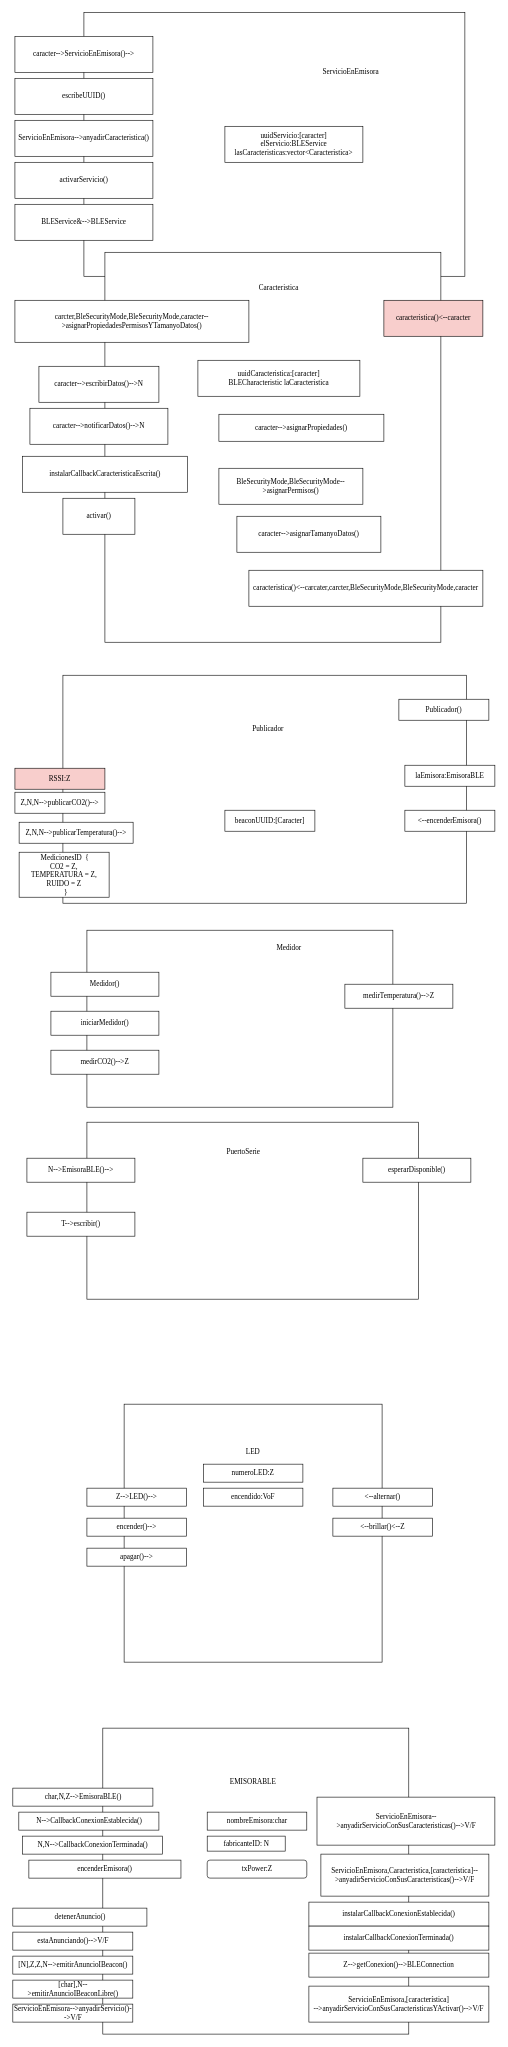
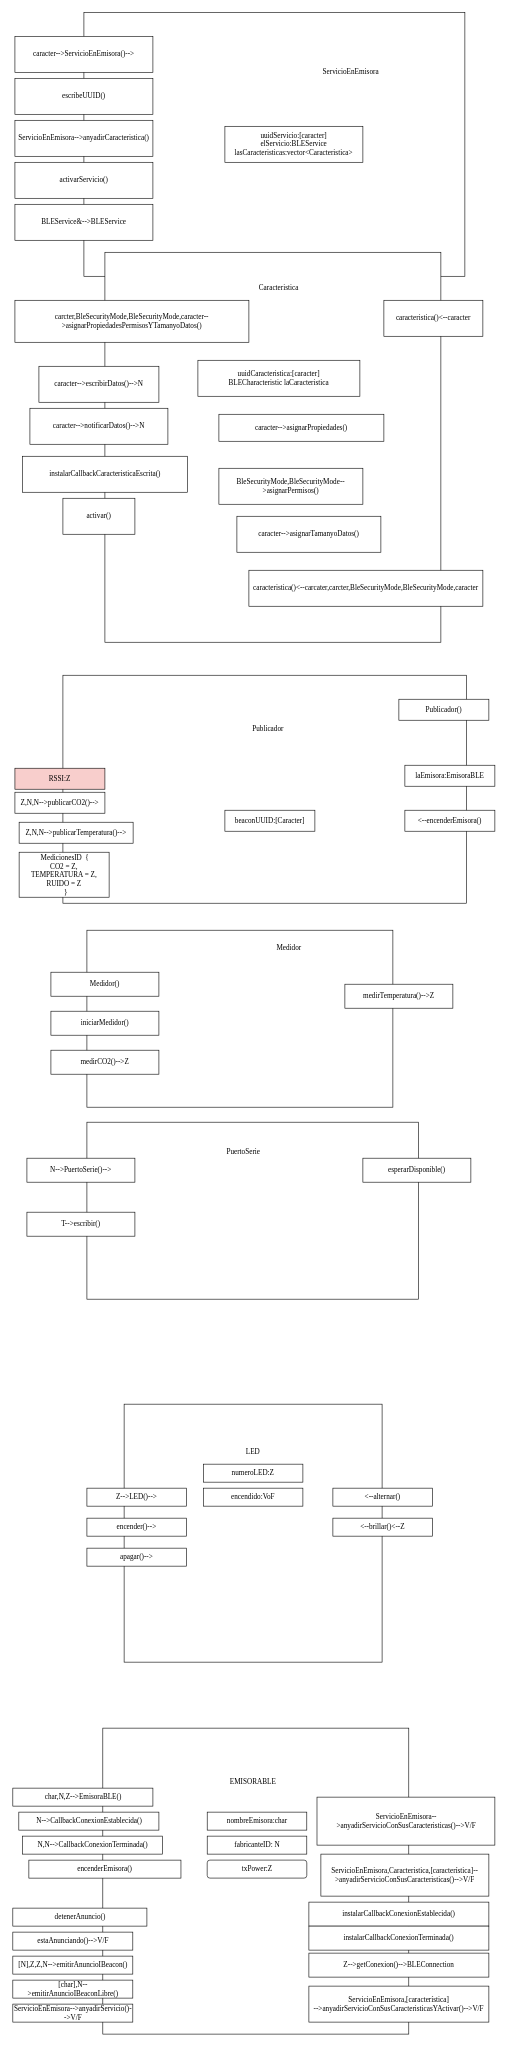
- <mxCell id="62" value="caracteristica()&amp;lt;--caracter" style="rounded=0;whiteSpace=wrap;html=1;fontFamily=Lucida Console;fillColor=#f8cecc;" parent="1" vertex="1"><mxGeometry x="639" y="500" width="165" height="60" as="geometry" /></mxCell>
+ <mxCell id="62" value="caracteristica()&amp;lt;--caracter" style="rounded=0;whiteSpace=wrap;html=1;fontFamily=Lucida Console;" parent="1" vertex="1"><mxGeometry x="639" y="500" width="165" height="60" as="geometry" /></mxCell>
- <mxCell id="40" value="N--&amp;gt;EmisoraBLE()--&amp;gt;" style="rounded=0;whiteSpace=wrap;html=1;fontFamily=Lucida Console;" parent="1" vertex="1"><mxGeometry x="44" y="1930" width="180" height="40" as="geometry" /></mxCell>
+ <mxCell id="40" value="N--&amp;gt;PuertoSerie()--&amp;gt;" style="rounded=0;whiteSpace=wrap;html=1;fontFamily=Lucida Console;" parent="1" vertex="1"><mxGeometry x="44" y="1930" width="180" height="40" as="geometry" /></mxCell>
- <mxCell id="5" value="fabricanteID: N" style="rounded=0;whiteSpace=wrap;html=1;fontFamily=Lucida Console;" parent="1" vertex="1"><mxGeometry x="344.5" y="3060" width="130" height="25" as="geometry" /></mxCell>
+ <mxCell id="5" value="fabricanteID: N" style="rounded=0;whiteSpace=wrap;html=1;fontFamily=Lucida Console;" parent="1" vertex="1"><mxGeometry x="344.5" y="3060" width="166" height="30" as="geometry" /></mxCell>
